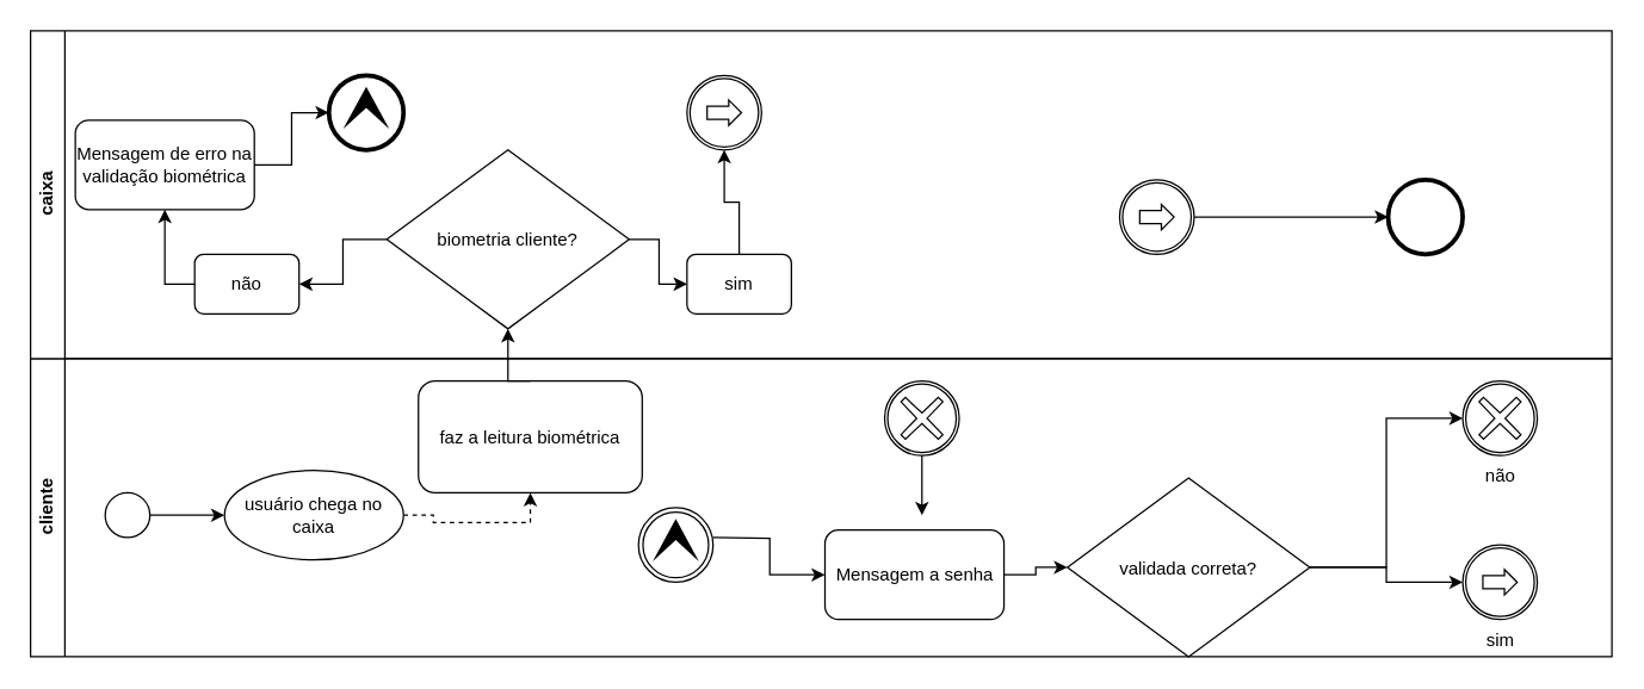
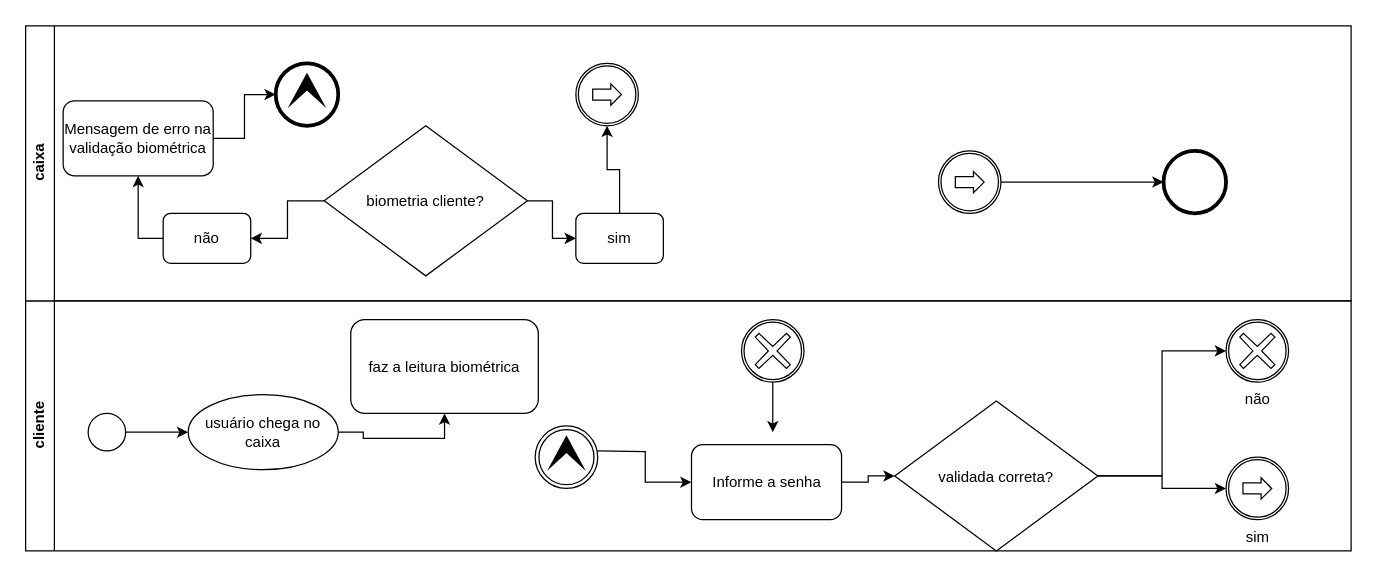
- <mxCell id="34" style="edgeStyle=orthogonalEdgeStyle;rounded=0;orthogonalLoop=1;jettySize=auto;html=1;exitX=0.5;exitY=0;exitDx=0;exitDy=0;entryX=0.5;entryY=1;entryDx=0;entryDy=0;" edge="1" parent="1" source="7" target="22"><mxGeometry relative="1" as="geometry" /></mxCell>
- <mxCell id="3" style="edgeStyle=orthogonalEdgeStyle;rounded=0;orthogonalLoop=1;jettySize=auto;html=1;exitX=1;exitY=0.5;exitDx=0;exitDy=0;entryX=0.5;entryY=1;entryDx=0;entryDy=0;dashed=1;" edge="1" parent="2" source="4" target="7"><mxGeometry relative="1" as="geometry" /></mxCell>
+ <mxCell id="3" style="edgeStyle=orthogonalEdgeStyle;rounded=0;orthogonalLoop=1;jettySize=auto;html=1;exitX=1;exitY=0.5;exitDx=0;exitDy=0;entryX=0.5;entryY=1;entryDx=0;entryDy=0;" edge="1" parent="2" source="4" target="7"><mxGeometry relative="1" as="geometry" /></mxCell>
- <mxCell id="10" value="Mensagem a senha" style="rounded=1;whiteSpace=wrap;html=1;" vertex="1" parent="2"><mxGeometry x="532.5" y="115" width="120" height="60" as="geometry" /></mxCell>
+ <mxCell id="10" value="Informe a senha" style="rounded=1;whiteSpace=wrap;html=1;" vertex="1" parent="2"><mxGeometry x="532.5" y="115" width="120" height="60" as="geometry" /></mxCell>
